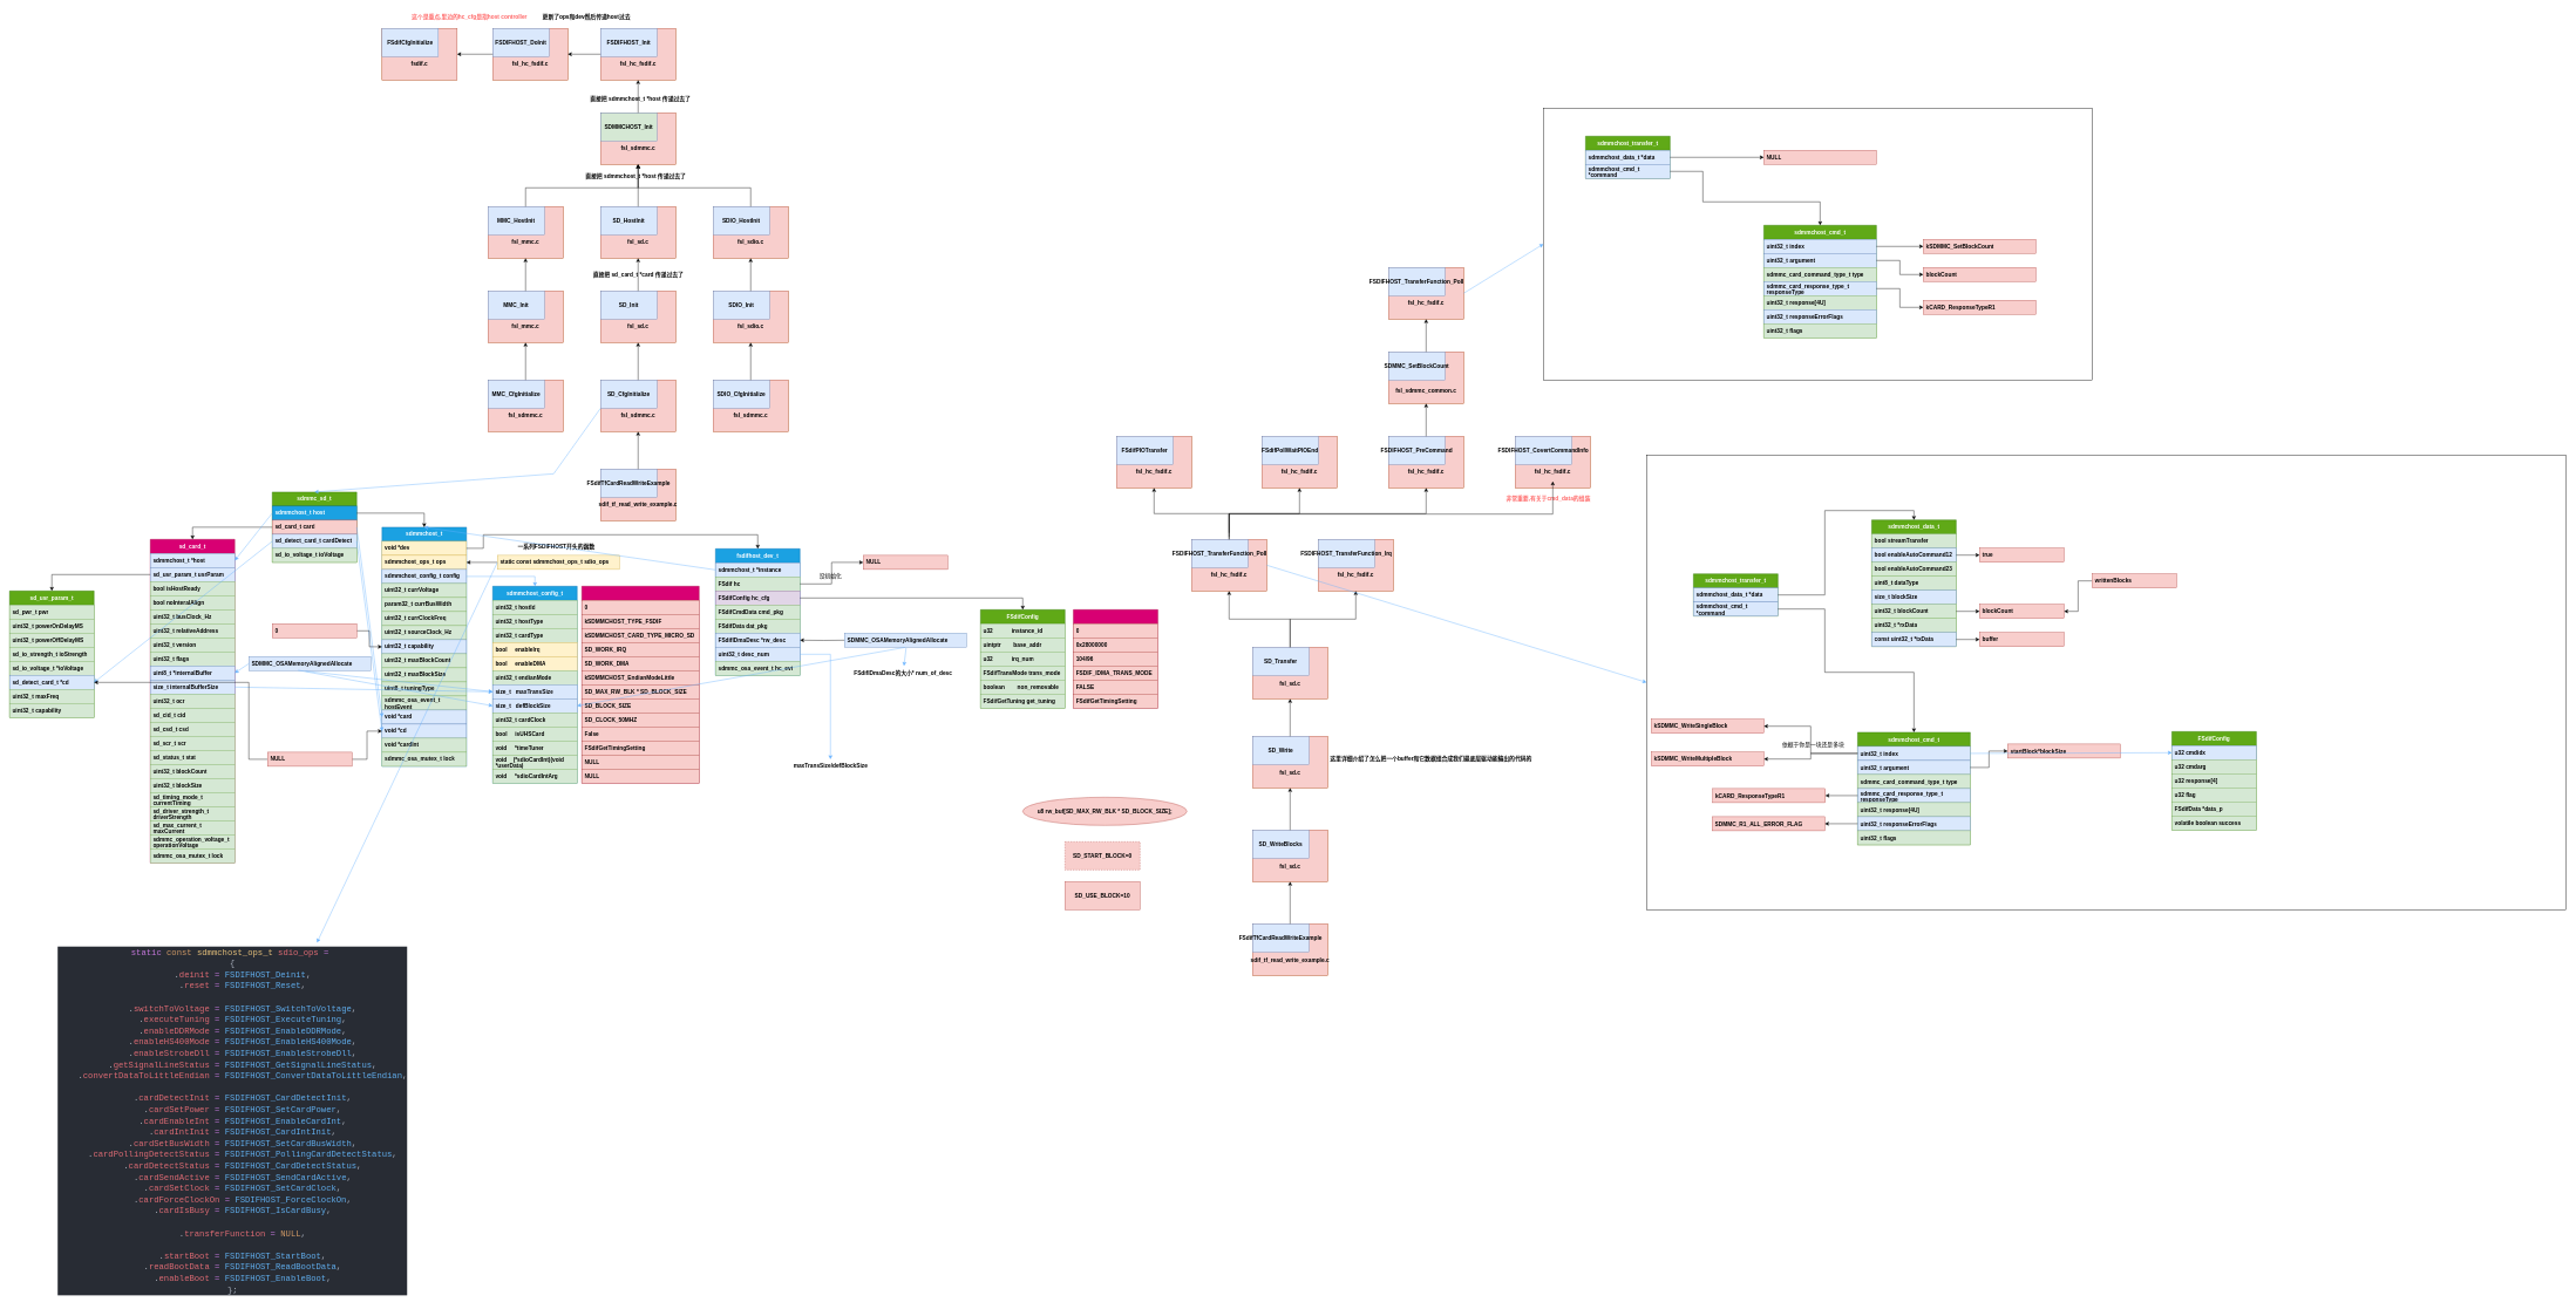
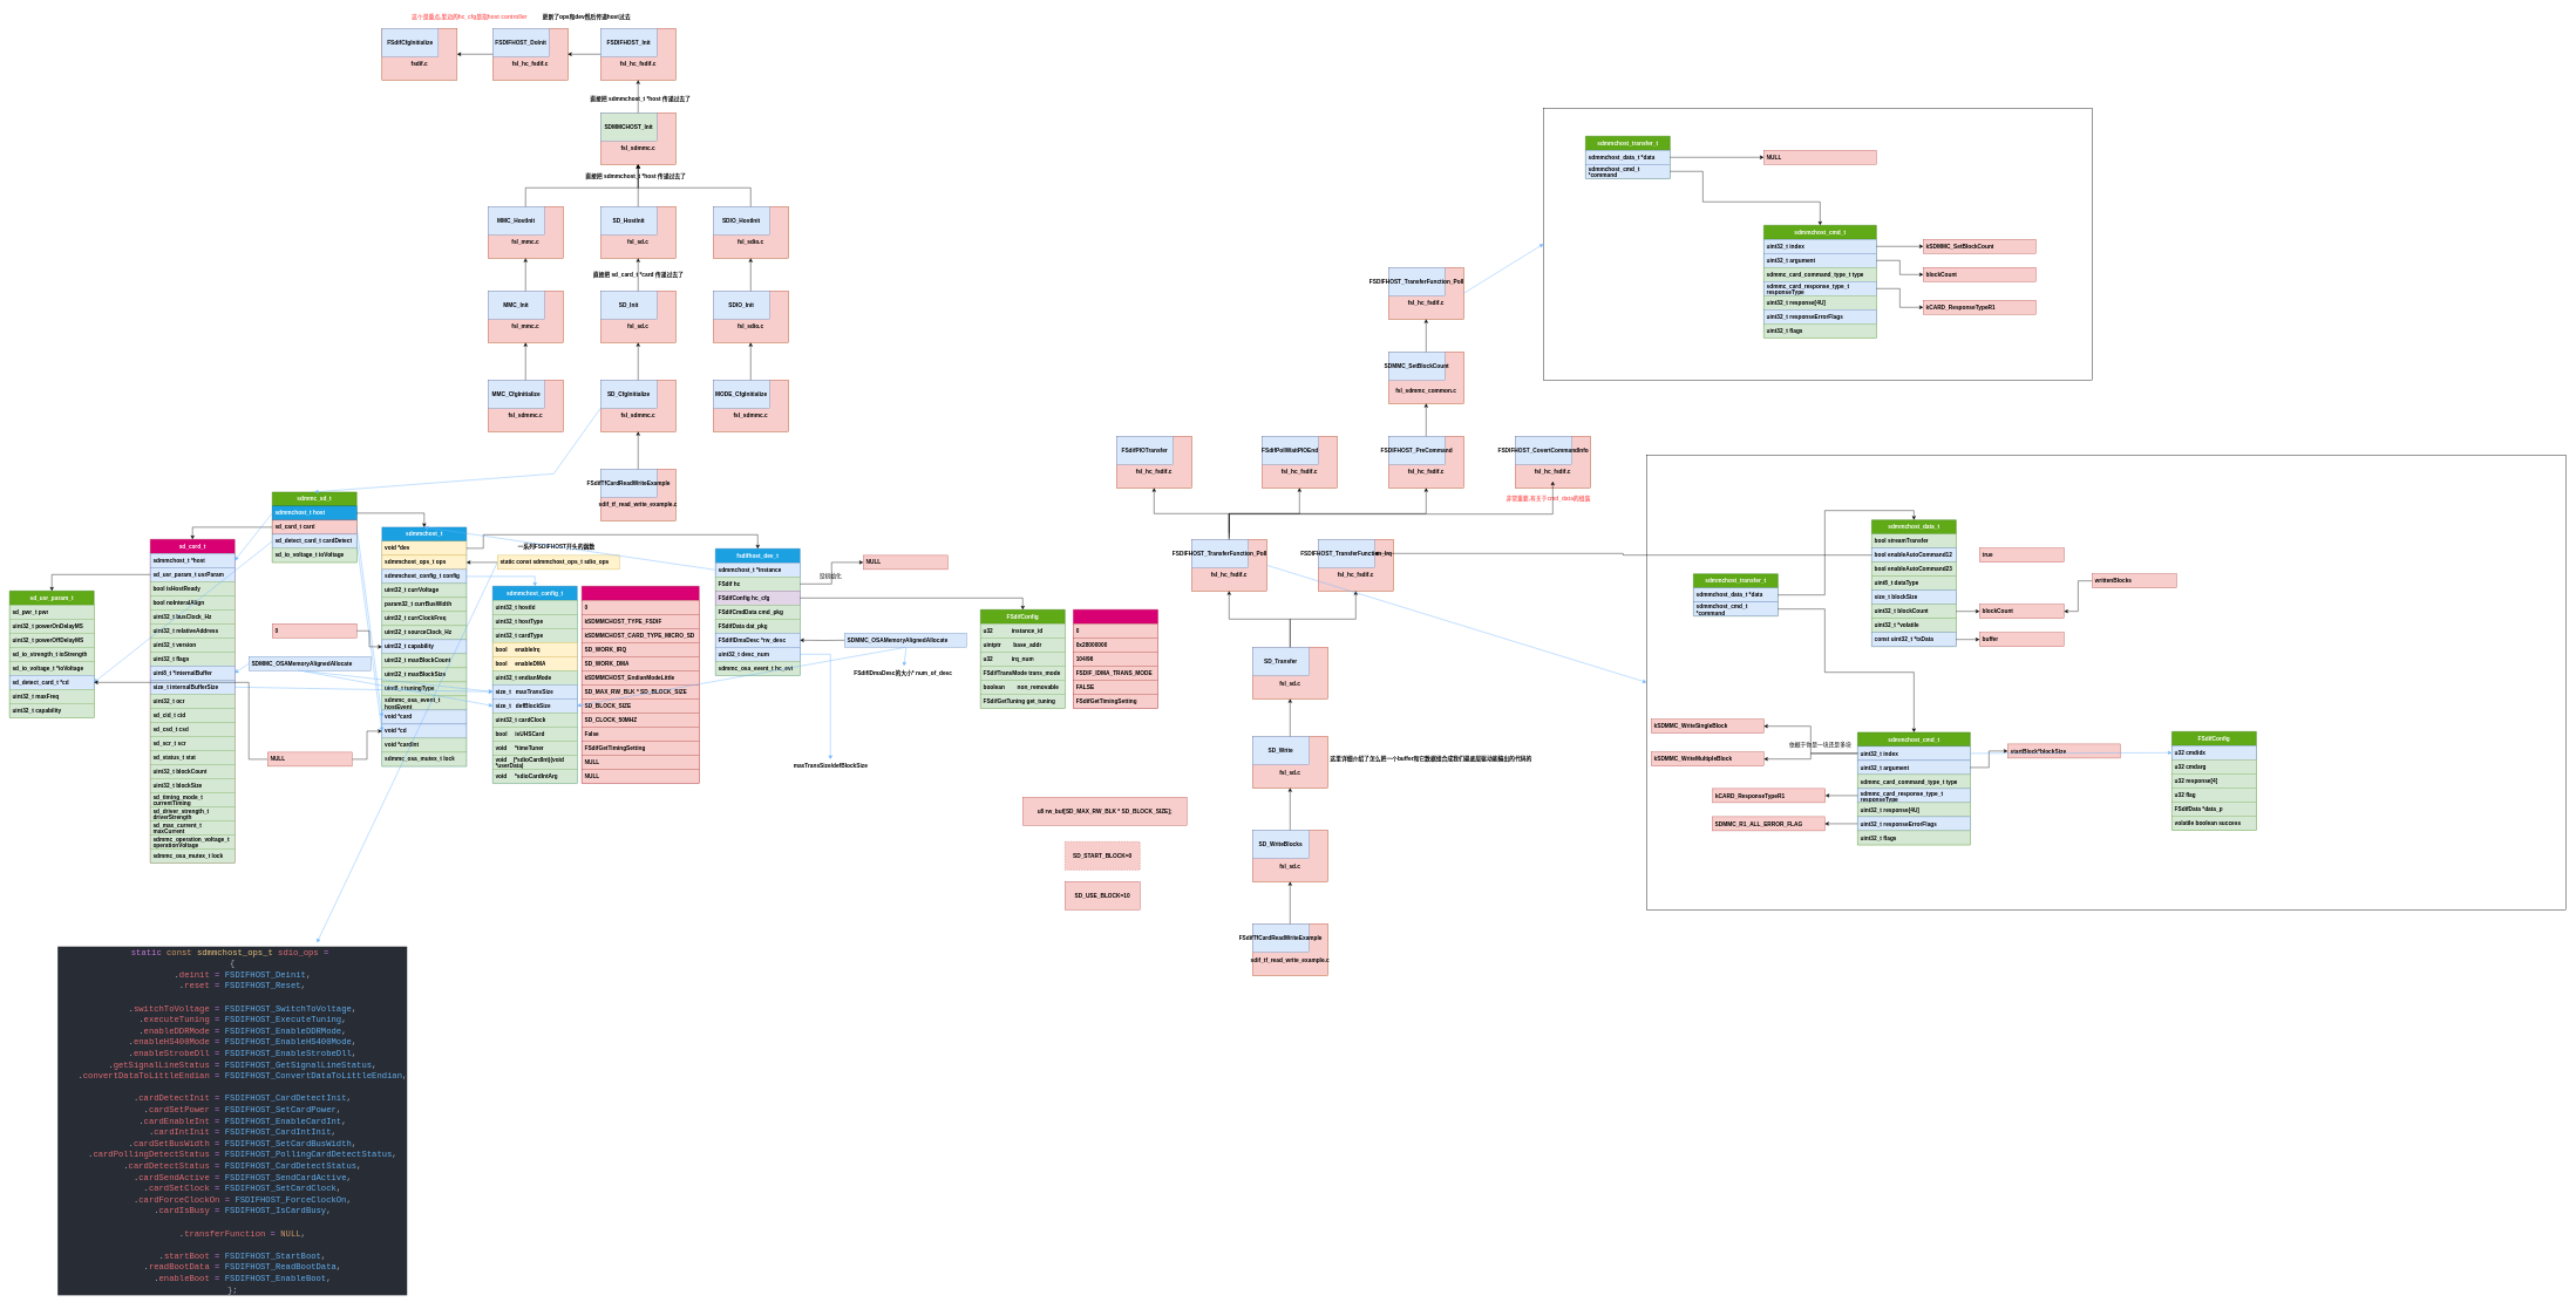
- <mxCell id="80" value="SDIO_CfgInitialize" style="rounded=0;fillColor=#dae8fc;strokeColor=#6c8ebf;container=0;whiteSpace=wrap;fontStyle=1;html=1;" vertex="1" parent="77"><mxGeometry width="120" height="60" as="geometry" /></mxCell>
+ <mxCell id="80" value="MODE_CfgInitialize" style="rounded=0;fillColor=#dae8fc;strokeColor=#6c8ebf;container=0;whiteSpace=wrap;fontStyle=1;html=1;" vertex="1" parent="77"><mxGeometry width="120" height="60" as="geometry" /></mxCell>
- <mxCell id="284" style="edgeStyle=orthogonalEdgeStyle;rounded=0;orthogonalLoop=1;jettySize=auto;html=1;entryX=0;entryY=0.5;entryDx=0;entryDy=0;" edge="1" parent="1" source="276" target="283"><mxGeometry relative="1" as="geometry" /></mxCell>
+ <mxCell id="284" style="edgeStyle=orthogonalEdgeStyle;rounded=0;orthogonalLoop=1;jettySize=auto;html=1;" edge="1" parent="1" source="276" target="220"><mxGeometry relative="1" as="geometry" /></mxCell>
- <mxCell id="281" value="uint32_t *rxData" style="text;strokeColor=#82b366;fillColor=#d5e8d4;align=left;verticalAlign=middle;spacingLeft=4;spacingRight=4;overflow=hidden;points=[[0,0.5],[1,0.5]];portConstraint=eastwest;rotatable=0;whiteSpace=wrap;fontStyle=1;" vertex="1" parent="274"><mxGeometry y="210" width="180" height="30" as="geometry" /></mxCell>
+ <mxCell id="281" value="uint32_t *volatile" style="text;strokeColor=#82b366;fillColor=#d5e8d4;align=left;verticalAlign=middle;spacingLeft=4;spacingRight=4;overflow=hidden;points=[[0,0.5],[1,0.5]];portConstraint=eastwest;rotatable=0;whiteSpace=wrap;fontStyle=1;" vertex="1" parent="274"><mxGeometry y="210" width="180" height="30" as="geometry" /></mxCell>
- <mxCell id="293" value="依据于你是一块还是多块" style="text;html=1;align=center;verticalAlign=middle;resizable=0;points=[];autosize=1;strokeColor=none;fillColor=none;" vertex="1" parent="1"><mxGeometry x="3785" y="1573.5" width="160" height="30" as="geometry" /></mxCell>
+ <mxCell id="293" value="依据于你是一块还是多块" style="text;html=1;align=center;verticalAlign=middle;resizable=0;points=[];autosize=1;strokeColor=none;fillColor=none;" vertex="1" parent="1"><mxGeometry x="3800" y="1573.5" width="160" height="30" as="geometry" /></mxCell>
- <mxCell id="249" value="u8 rw_buf[SD_MAX_RW_BLK * SD_BLOCK_SIZE];" style="ellipse;whiteSpace=wrap;fillColor=#f8cecc;strokeColor=#b85450;fontStyle=1;" vertex="1" parent="1"><mxGeometry x="2180" y="1700" width="350" height="60" as="geometry" /></mxCell>
+ <mxCell id="249" value="u8 rw_buf[SD_MAX_RW_BLK * SD_BLOCK_SIZE];" style="whiteSpace=wrap;fillColor=#f8cecc;strokeColor=#b85450;fontStyle=1" vertex="1" parent="1"><mxGeometry x="2180" y="1700" width="350" height="60" as="geometry" /></mxCell>
